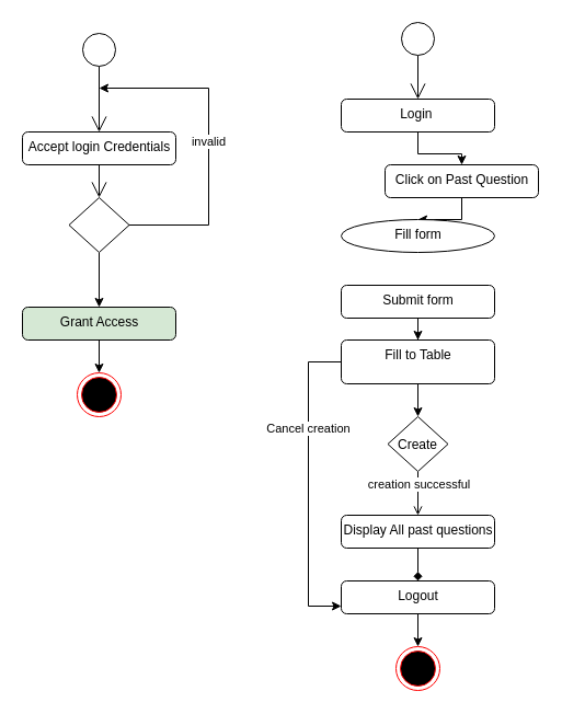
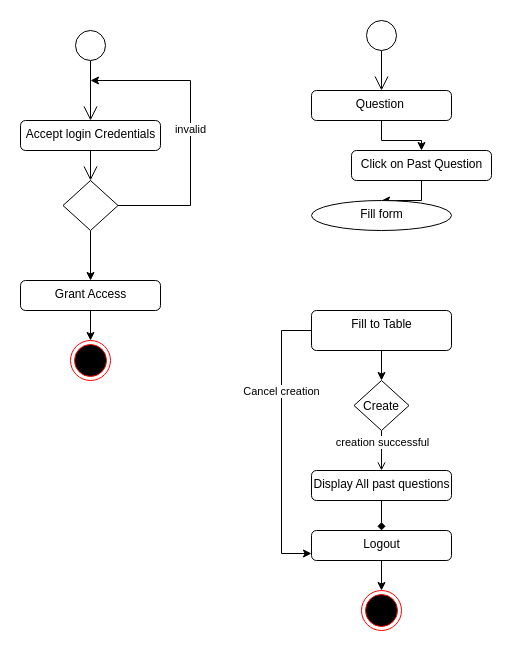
- <mxCell id="14" value="Login&amp;nbsp;" style="html=1;align=center;verticalAlign=top;rounded=1;absoluteArcSize=1;arcSize=10;dashed=0;" parent="1" vertex="1"><mxGeometry x="311" y="90" width="140" height="30" as="geometry" /></mxCell>
+ <mxCell id="14" value="Question&amp;nbsp;" style="html=1;align=center;verticalAlign=top;rounded=1;absoluteArcSize=1;arcSize=10;dashed=0;" parent="1" vertex="1"><mxGeometry x="311" y="90" width="140" height="30" as="geometry" /></mxCell>
- <mxCell id="27" value="Submit form" style="html=1;align=center;verticalAlign=top;rounded=1;absoluteArcSize=1;arcSize=10;dashed=0;" parent="1" vertex="1"><mxGeometry x="311" y="260" width="140" height="30" as="geometry" /></mxCell>
- <mxCell id="9" value="Grant Access" style="html=1;align=center;verticalAlign=top;rounded=1;absoluteArcSize=1;arcSize=10;dashed=0;fillColor=#d5e8d4;" parent="1" vertex="1"><mxGeometry x="20" y="280" width="140" height="30" as="geometry" /></mxCell>
+ <mxCell id="9" value="Grant Access" style="html=1;align=center;verticalAlign=top;rounded=1;absoluteArcSize=1;arcSize=10;dashed=0;" parent="1" vertex="1"><mxGeometry x="20" y="280" width="140" height="30" as="geometry" /></mxCell>
- <mxCell id="26" style="edgeStyle=orthogonalEdgeStyle;rounded=0;orthogonalLoop=1;jettySize=auto;html=1;exitX=0.5;exitY=1;exitDx=0;exitDy=0;" parent="1" source="27" target="32" edge="1"><mxGeometry relative="1" as="geometry" /></mxCell>
